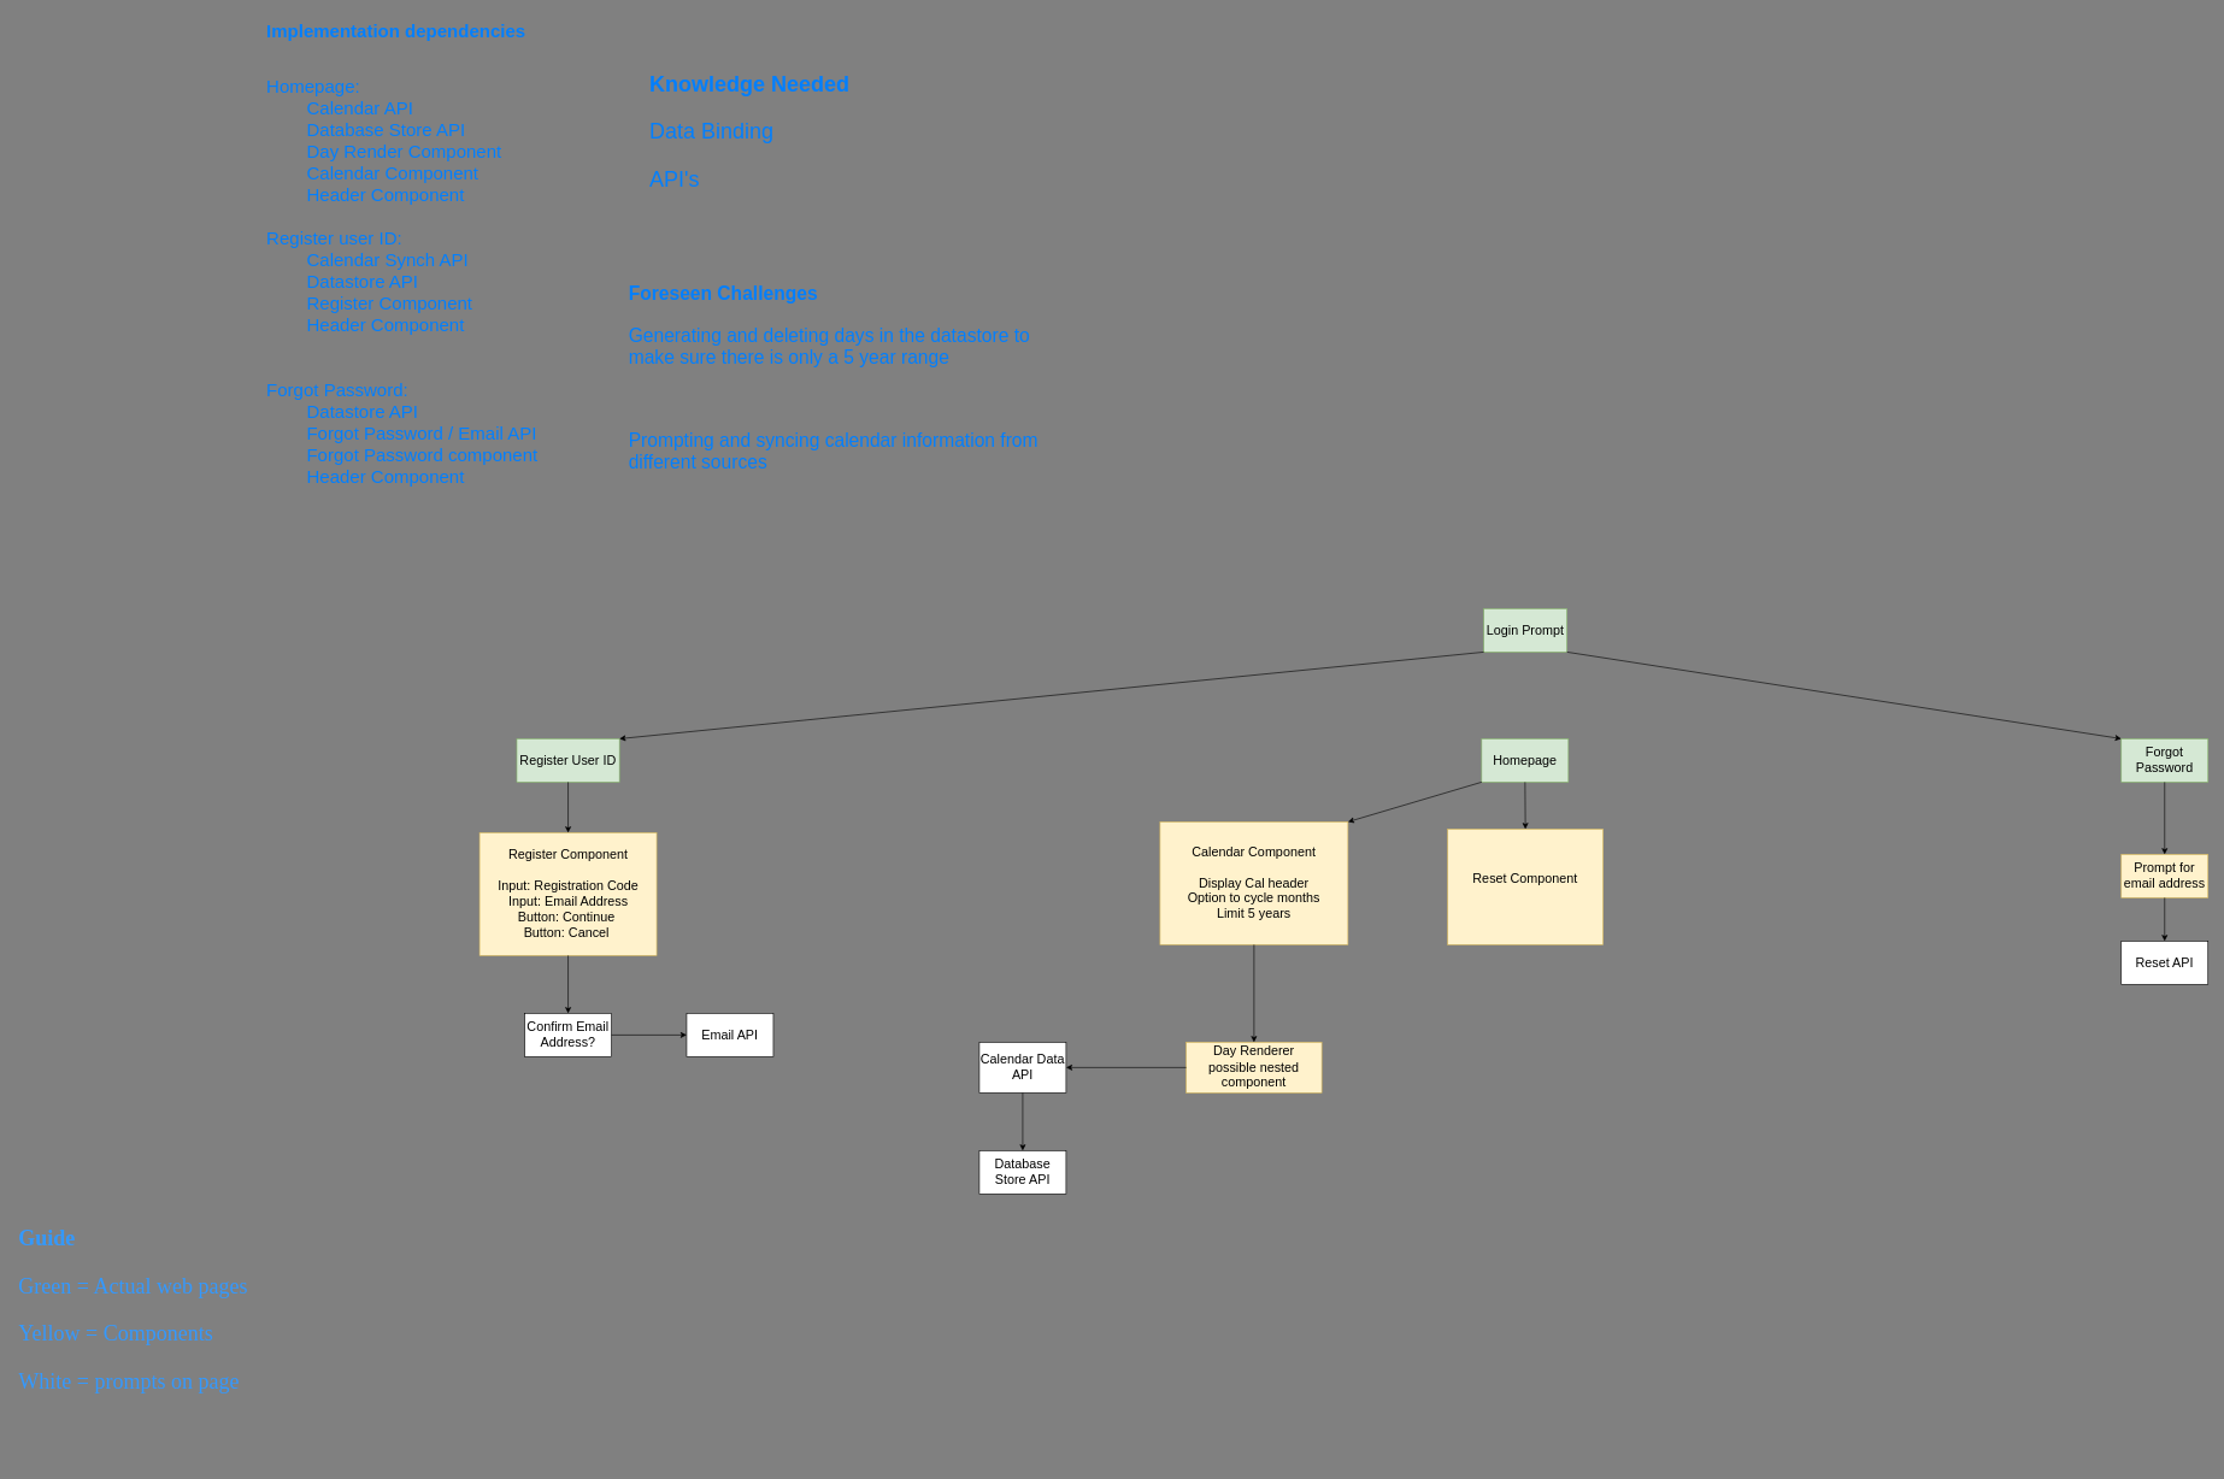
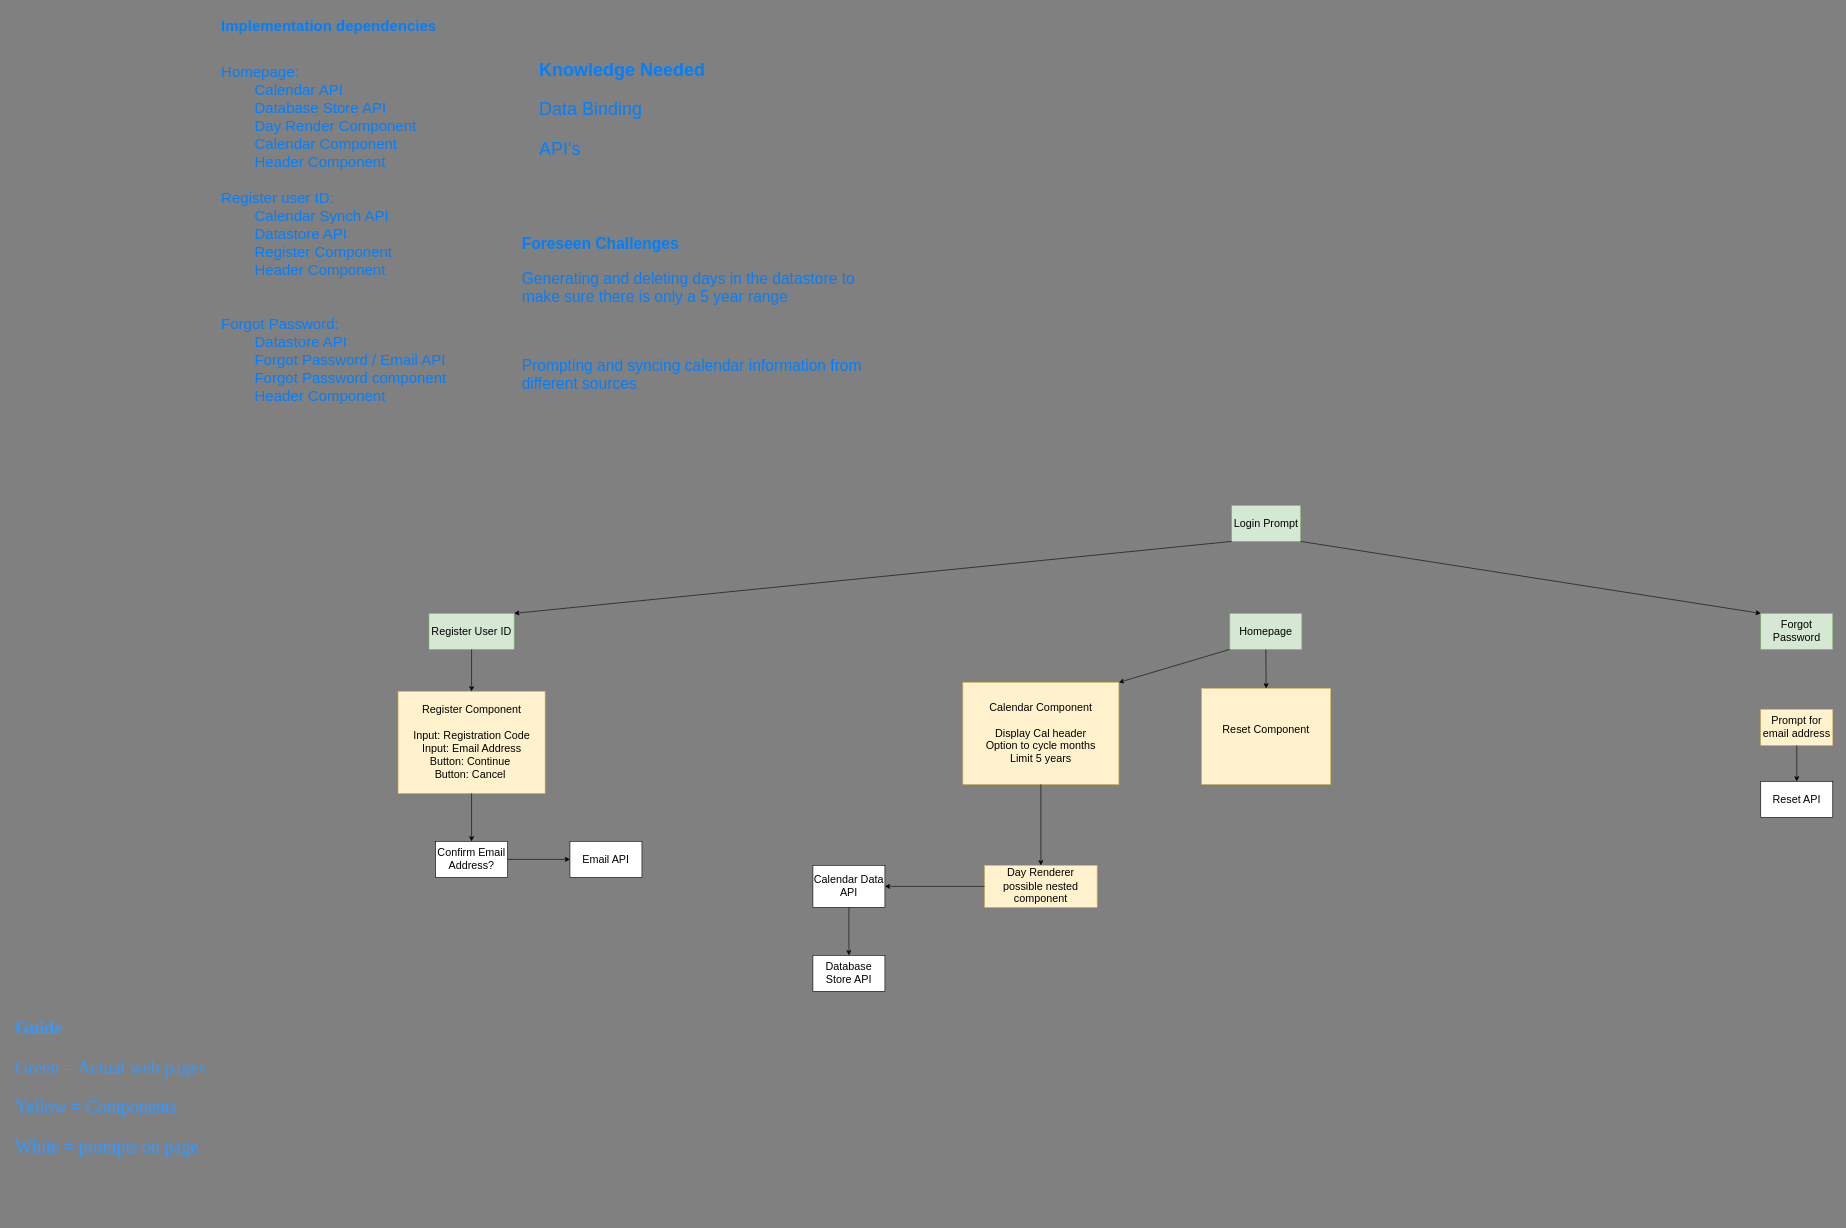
- <mxCell id="9" value="" style="endArrow=classic;html=1;exitX=0.5;exitY=1;exitDx=0;exitDy=0;entryX=0.5;entryY=0;entryDx=0;entryDy=0;" parent="1" source="4" target="8" edge="1"><mxGeometry width="50" height="50" relative="1" as="geometry"><mxPoint x="2174" y="1402" as="sourcePoint" /><mxPoint x="2224" y="1352" as="targetPoint" /></mxGeometry></mxCell>
